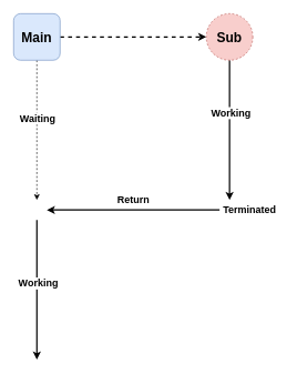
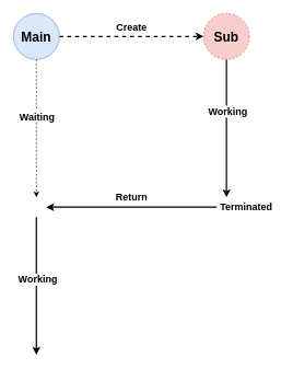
+ <mxCell id="9" value="&lt;font style=&quot;font-size: 15px&quot;&gt;&lt;b&gt;Create&lt;/b&gt;&lt;/font&gt;" style="text;html=1;align=center;verticalAlign=middle;resizable=0;points=[];autosize=1;strokeColor=none;fillColor=none;" parent="1" vertex="1"><mxGeometry x="170" y="30" width="60" height="20" as="geometry" /></mxCell>
- <mxCell id="5" value="&lt;b&gt;&lt;font style=&quot;font-size: 20px&quot;&gt;Main&lt;/font&gt;&lt;/b&gt;" style="whiteSpace=wrap;html=1;aspect=fixed;fillColor=#dae8fc;strokeColor=#6c8ebf;rounded=1;" parent="1" vertex="1"><mxGeometry x="20" y="20" width="70" height="70" as="geometry" /></mxCell>
+ <mxCell id="5" value="&lt;b&gt;&lt;font style=&quot;font-size: 20px&quot;&gt;Main&lt;/font&gt;&lt;/b&gt;" style="ellipse;whiteSpace=wrap;html=1;aspect=fixed;fillColor=#dae8fc;strokeColor=#6c8ebf;" parent="1" vertex="1"><mxGeometry x="20" y="20" width="70" height="70" as="geometry" /></mxCell>
